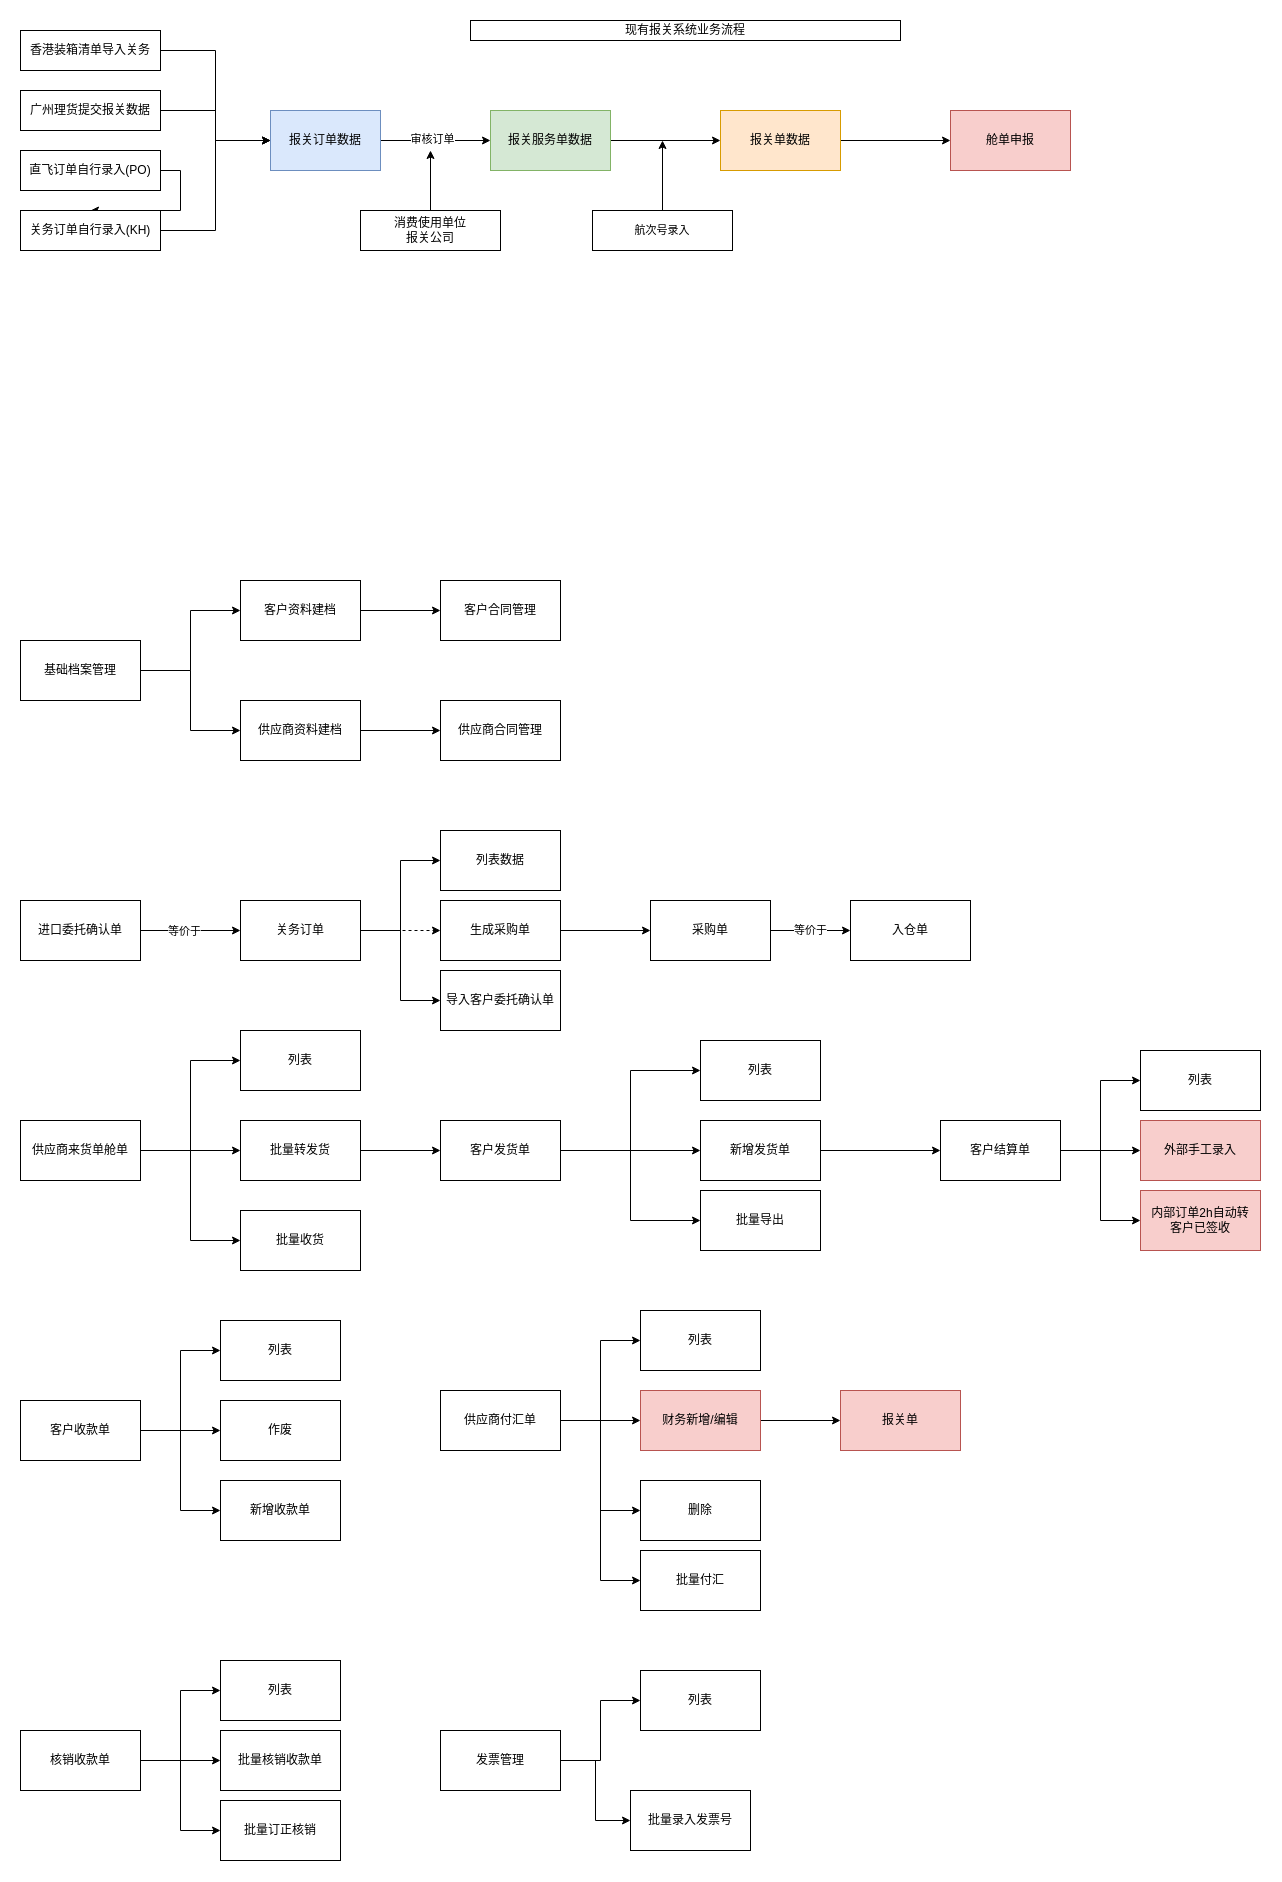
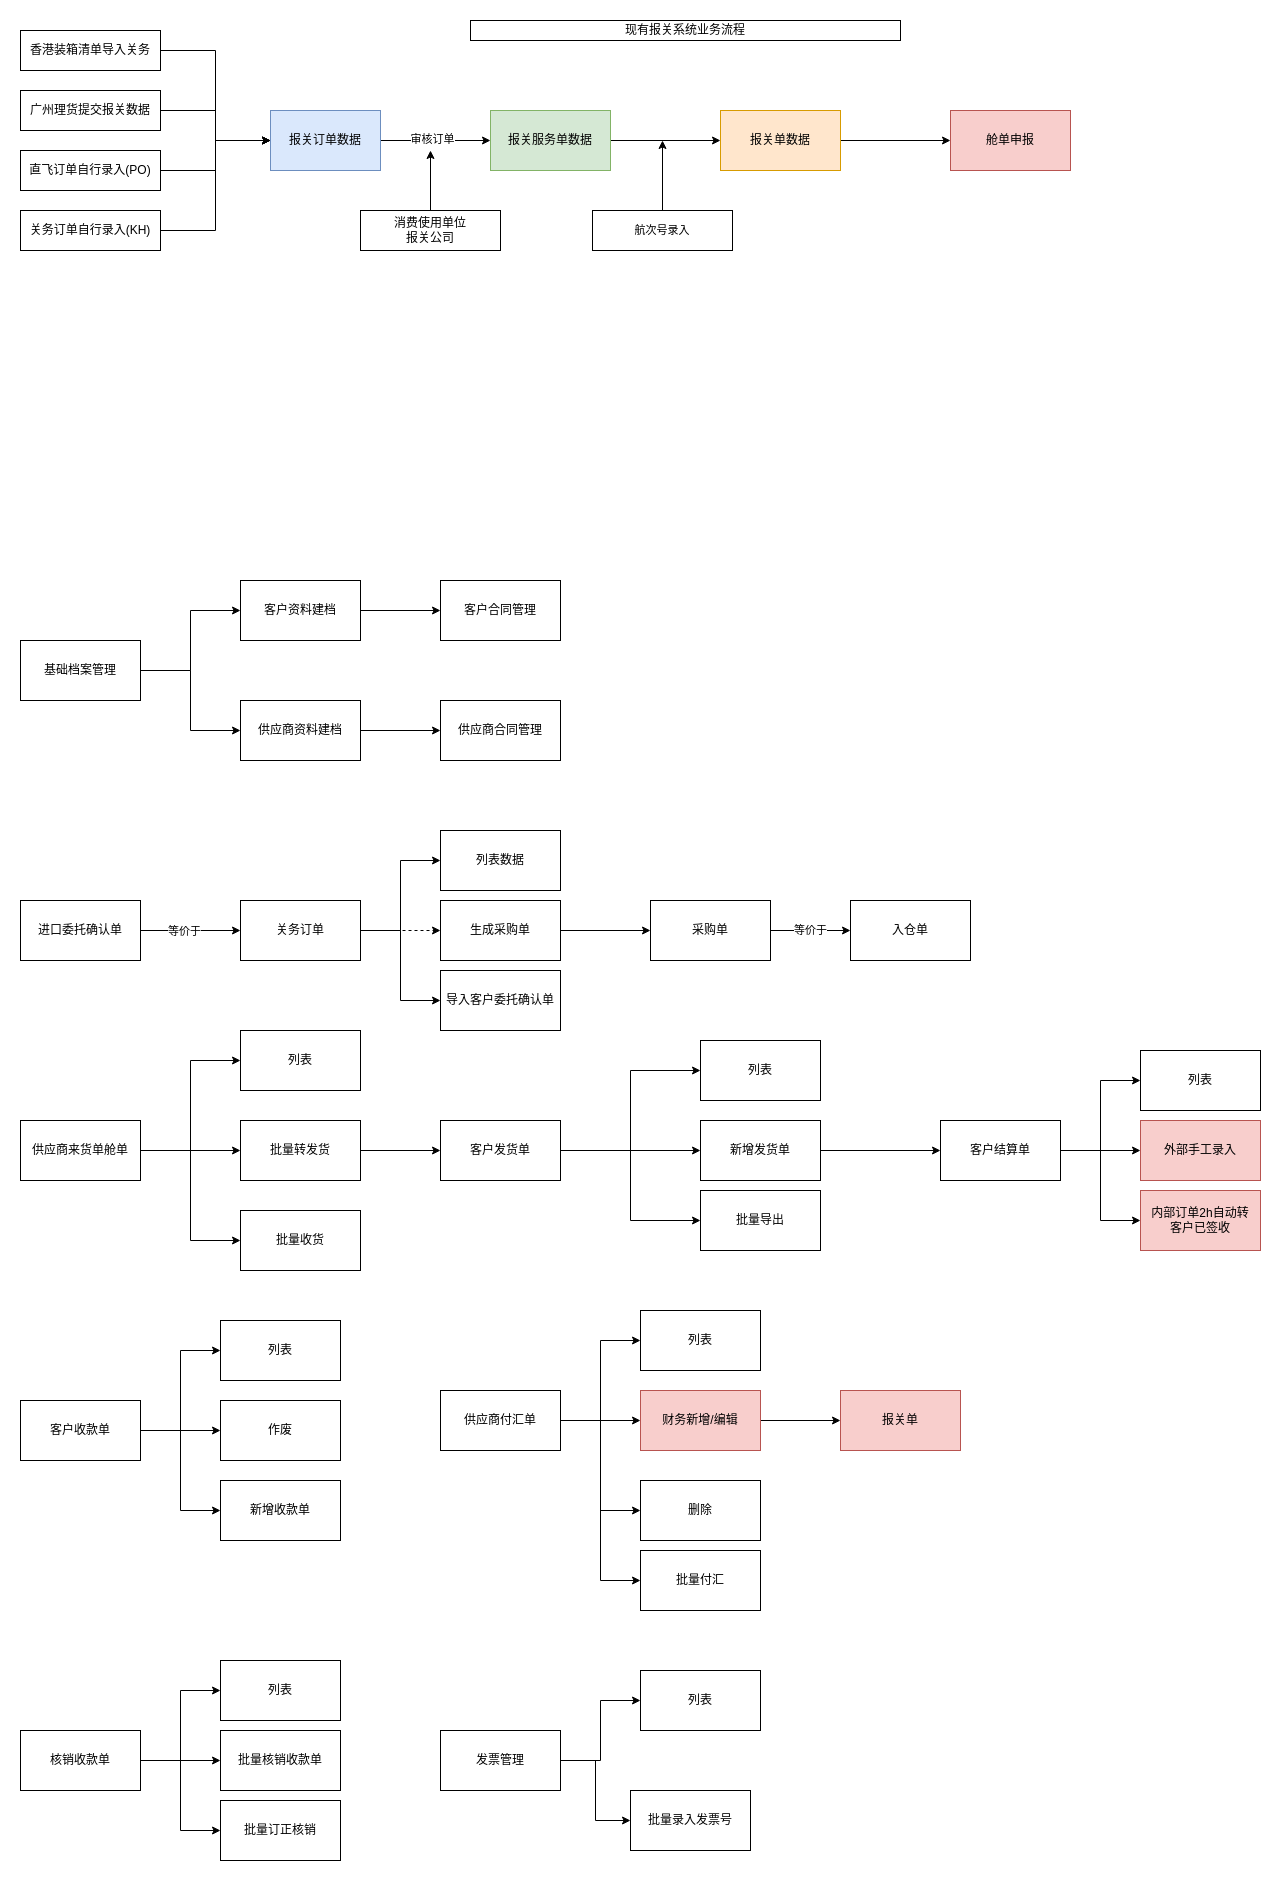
- <mxCell id="6" style="edgeStyle=orthogonalEdgeStyle;rounded=0;orthogonalLoop=1;jettySize=auto;html=1;exitX=1;exitY=0.5;exitDx=0;exitDy=0;" parent="1" source="7" target="9" edge="1"><mxGeometry relative="1" as="geometry" /></mxCell>
+ <mxCell id="6" style="edgeStyle=orthogonalEdgeStyle;rounded=0;orthogonalLoop=1;jettySize=auto;html=1;exitX=1;exitY=0.5;exitDx=0;exitDy=0;entryX=0;entryY=0.5;entryDx=0;entryDy=0;" parent="1" source="7" target="12" edge="1"><mxGeometry relative="1" as="geometry" /></mxCell>
